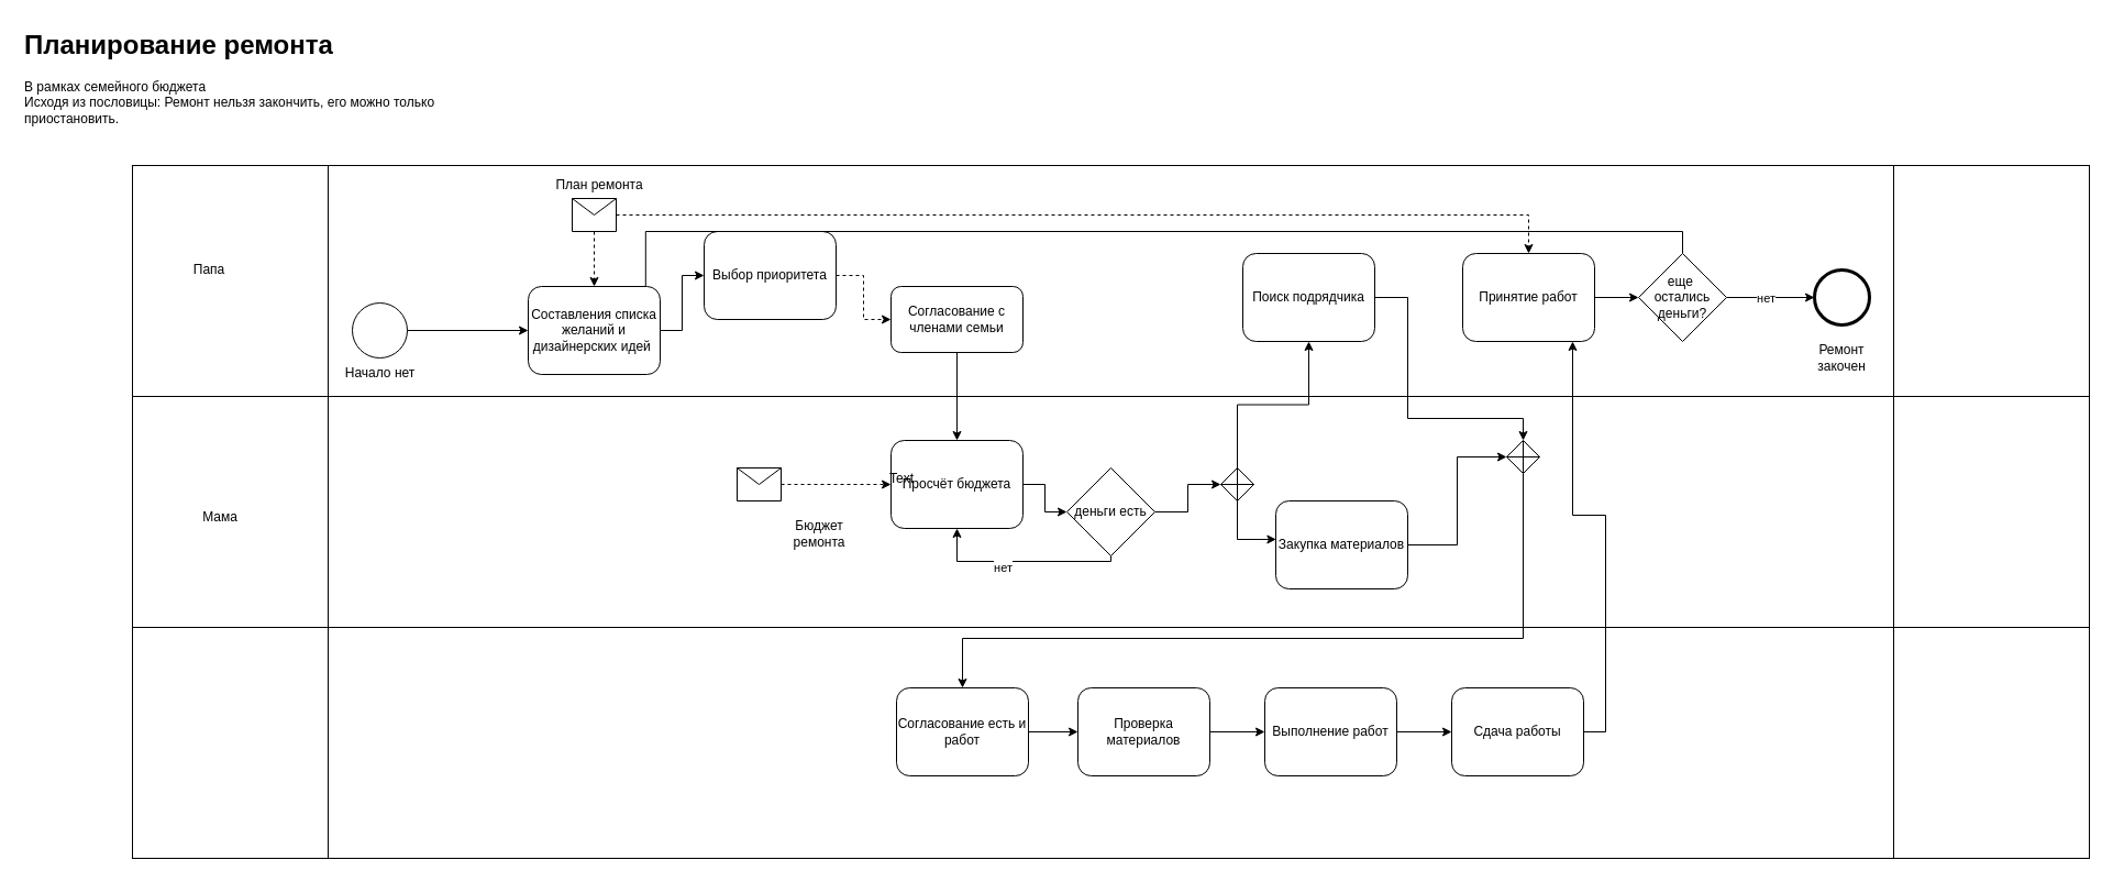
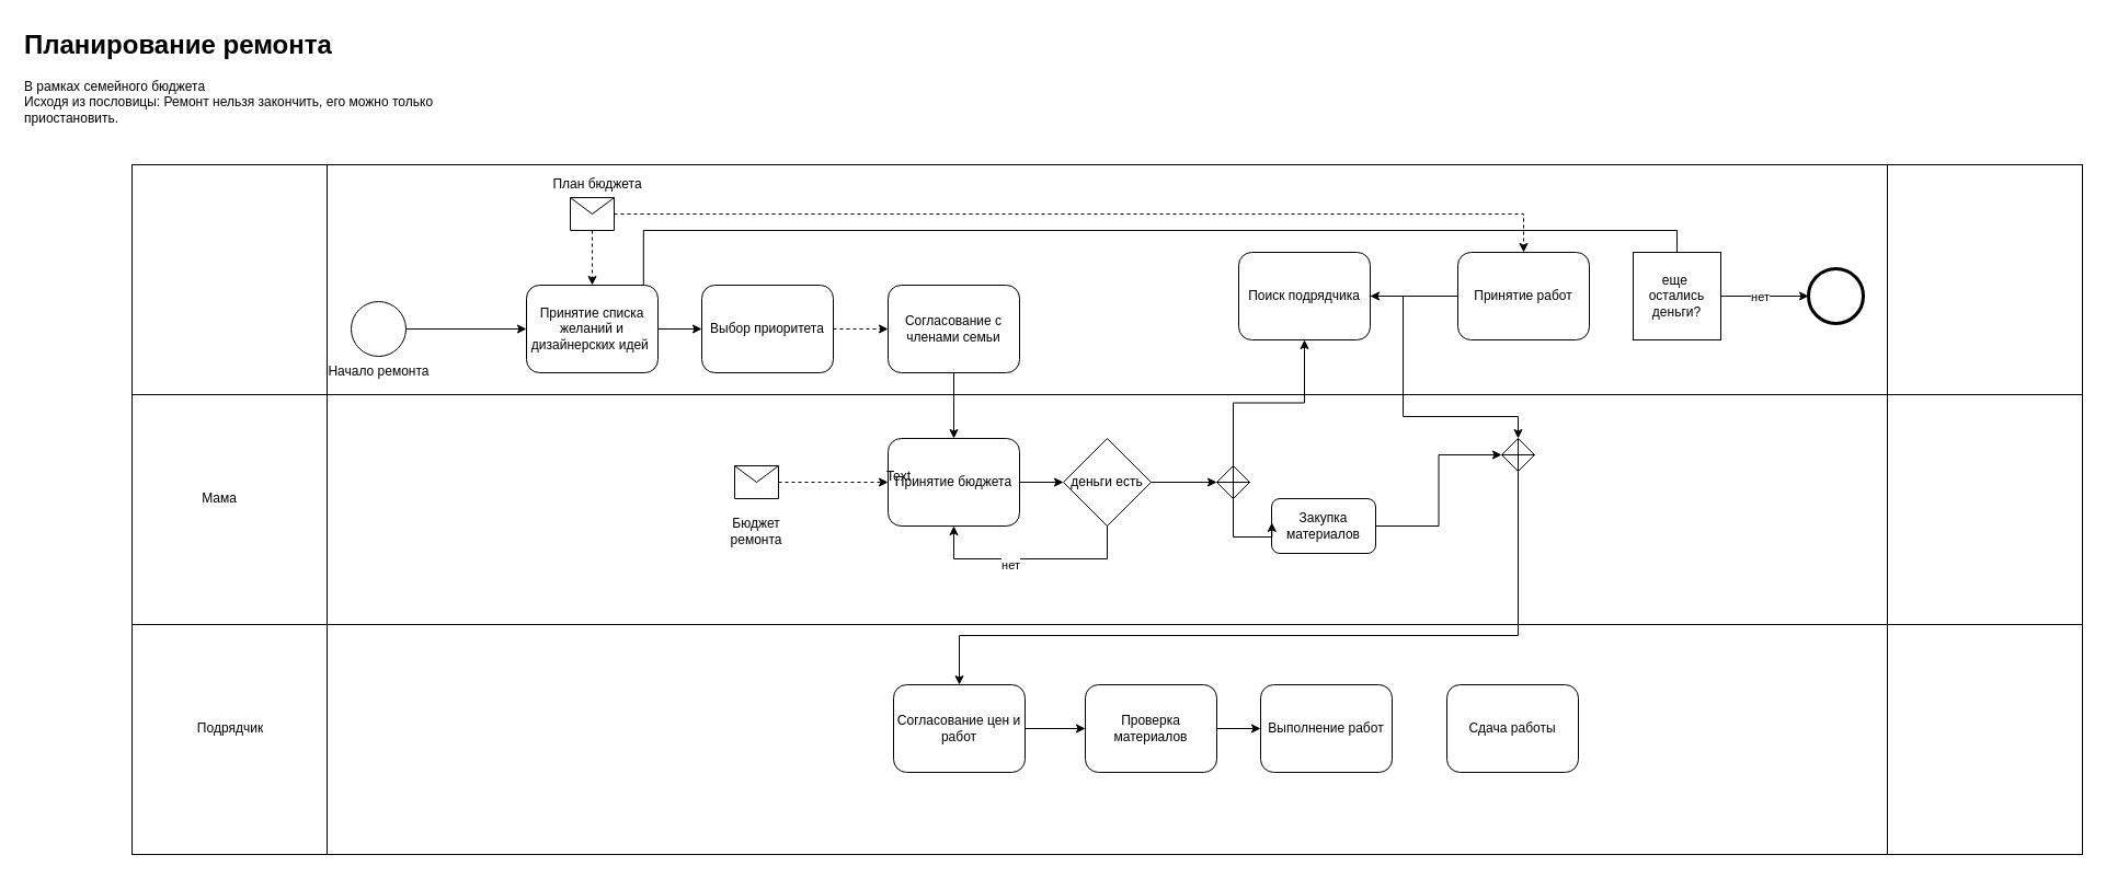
- <mxCell id="18" value="План ремонта&lt;div&gt;&lt;br&gt;&lt;/div&gt;" style="text;html=1;align=center;verticalAlign=middle;whiteSpace=wrap;rounded=0;" vertex="1" parent="1"><mxGeometry x="490" y="160" width="110" height="30" as="geometry" /></mxCell>
+ <mxCell id="18" value="План бюджета&lt;div&gt;&lt;br&gt;&lt;/div&gt;" style="text;html=1;align=center;verticalAlign=middle;whiteSpace=wrap;rounded=0;" vertex="1" parent="1"><mxGeometry x="490" y="160" width="110" height="30" as="geometry" /></mxCell>
- <mxCell id="33" value="Папа" style="text;html=1;align=center;verticalAlign=middle;whiteSpace=wrap;rounded=0;" vertex="1" parent="1"><mxGeometry x="160" y="230" width="60" height="30" as="geometry" /></mxCell>
- <mxCell id="20" value="Выбор приоритета" style="shape=ext;rounded=1;html=1;whiteSpace=wrap;" vertex="1" parent="1"><mxGeometry x="640" y="210" width="120" height="80" as="geometry" /></mxCell>
+ <mxCell id="20" value="Выбор приоритета" style="shape=ext;rounded=1;html=1;whiteSpace=wrap;" vertex="1" parent="1"><mxGeometry x="640" y="260" width="120" height="80" as="geometry" /></mxCell>
- <mxCell id="53" value="" style="edgeStyle=orthogonalEdgeStyle;rounded=0;orthogonalLoop=1;jettySize=auto;html=1;" edge="1" parent="1" source="49" target="54"><mxGeometry relative="1" as="geometry"><mxPoint x="1450" y="270" as="sourcePoint" /><mxPoint x="1650" y="270" as="targetPoint" /></mxGeometry></mxCell>
+ <mxCell id="53" value="" style="edgeStyle=orthogonalEdgeStyle;rounded=0;orthogonalLoop=1;jettySize=auto;html=1;" edge="1" parent="1" source="49" target="24"><mxGeometry relative="1" as="geometry"><mxPoint x="1450" y="270" as="sourcePoint" /><mxPoint x="1650" y="270" as="targetPoint" /></mxGeometry></mxCell>
- <mxCell id="54" value="еще&amp;nbsp; остались деньги?" style="rhombus;whiteSpace=wrap;html=1;" vertex="1" parent="1"><mxGeometry x="1490" y="230" width="80" height="80" as="geometry" /></mxCell>
+ <mxCell id="54" value="еще&amp;nbsp; остались деньги?" style="whiteSpace=wrap;html=1;rounded=0;" vertex="1" parent="1"><mxGeometry x="1490" y="230" width="80" height="80" as="geometry" /></mxCell>
- <mxCell id="8" value="Согласование с членами семьи" style="shape=ext;rounded=1;html=1;whiteSpace=wrap;" parent="1" vertex="1"><mxGeometry x="810" y="260" width="120" height="60" as="geometry" /></mxCell>
+ <mxCell id="8" value="Согласование с членами семьи" style="shape=ext;rounded=1;html=1;whiteSpace=wrap;" parent="1" vertex="1"><mxGeometry x="810" y="260" width="120" height="80" as="geometry" /></mxCell>
- <mxCell id="6" value="Составления списка желаний и дизайнерских идей&amp;nbsp;" style="shape=ext;rounded=1;html=1;whiteSpace=wrap;" parent="1" vertex="1"><mxGeometry x="480" y="260" width="120" height="80" as="geometry" /></mxCell>
+ <mxCell id="6" value="Принятие списка желаний и дизайнерских идей&amp;nbsp;" style="shape=ext;rounded=1;html=1;whiteSpace=wrap;" parent="1" vertex="1"><mxGeometry x="480" y="260" width="120" height="80" as="geometry" /></mxCell>
- <mxCell id="50" value="Ремонт закочен" style="text;html=1;align=center;verticalAlign=middle;whiteSpace=wrap;rounded=0;" vertex="1" parent="1"><mxGeometry x="1645" y="310" width="60" height="30" as="geometry" /></mxCell>
- <mxCell id="5" value="Начало нет" style="shape=mxgraph.bpmn.shape;html=1;verticalLabelPosition=bottom;labelBackgroundColor=#ffffff;verticalAlign=top;perimeter=ellipsePerimeter;outline=standard;symbol=general;" parent="1" vertex="1"><mxGeometry x="320" y="275" width="50" height="50" as="geometry" /></mxCell>
+ <mxCell id="5" value="Начало ремонта" style="shape=mxgraph.bpmn.shape;html=1;verticalLabelPosition=bottom;labelBackgroundColor=#ffffff;verticalAlign=top;perimeter=ellipsePerimeter;outline=standard;symbol=general;" parent="1" vertex="1"><mxGeometry x="320" y="275" width="50" height="50" as="geometry" /></mxCell>
- <mxCell id="17" value="Просчёт бюджета" style="shape=ext;rounded=1;html=1;whiteSpace=wrap;" vertex="1" parent="1"><mxGeometry x="810" y="400" width="120" height="80" as="geometry" /></mxCell>
+ <mxCell id="17" value="Принятие бюджета" style="shape=ext;rounded=1;html=1;whiteSpace=wrap;" vertex="1" parent="1"><mxGeometry x="810" y="400" width="120" height="80" as="geometry" /></mxCell>
- <mxCell id="22" value="деньги есть" style="rhombus;whiteSpace=wrap;html=1;" vertex="1" parent="1"><mxGeometry x="970" y="425" width="80" height="80" as="geometry" /></mxCell>
+ <mxCell id="22" value="деньги есть" style="rhombus;whiteSpace=wrap;html=1;" vertex="1" parent="1"><mxGeometry x="970" y="400" width="80" height="80" as="geometry" /></mxCell>
- <mxCell id="32" value="Мама" style="text;html=1;align=center;verticalAlign=middle;whiteSpace=wrap;rounded=0;" vertex="1" parent="1"><mxGeometry x="170" y="455" width="60" height="30" as="geometry" /></mxCell>
+ <mxCell id="32" value="Мама" style="text;html=1;align=center;verticalAlign=middle;whiteSpace=wrap;rounded=0;" vertex="1" parent="1"><mxGeometry x="170" y="440" width="60" height="30" as="geometry" /></mxCell>
- <mxCell id="59" value="Бюджет ремонта" style="text;html=1;align=center;verticalAlign=middle;whiteSpace=wrap;rounded=0;" vertex="1" parent="1"><mxGeometry x="715" y="470" width="60" height="30" as="geometry" /></mxCell>
+ <mxCell id="59" value="Бюджет ремонта" style="text;html=1;align=center;verticalAlign=middle;whiteSpace=wrap;rounded=0;" vertex="1" parent="1"><mxGeometry x="660" y="470" width="60" height="30" as="geometry" /></mxCell>
- <mxCell id="41" style="edgeStyle=orthogonalEdgeStyle;rounded=0;orthogonalLoop=1;jettySize=auto;html=1;exitX=1;exitY=0.5;exitDx=0;exitDy=0;" edge="1" parent="1" source="42" target="49"><mxGeometry relative="1" as="geometry"><Array as="points"><mxPoint x="1460" y="665" /><mxPoint x="1460" y="468" /><mxPoint x="1430" y="468" /></Array></mxGeometry></mxCell>
- <mxCell id="26" value="Закупка материалов" style="shape=ext;rounded=1;html=1;whiteSpace=wrap;" vertex="1" parent="1"><mxGeometry x="1160" y="455" width="120" height="80" as="geometry" /></mxCell>
+ <mxCell id="26" value="Закупка материалов" style="shape=ext;rounded=1;html=1;whiteSpace=wrap;" vertex="1" parent="1"><mxGeometry x="1160" y="455" width="95" height="50" as="geometry" /></mxCell>
+ <mxCell id="34" value="Подрядчик" style="text;html=1;align=center;verticalAlign=middle;whiteSpace=wrap;rounded=0;" vertex="1" parent="1"><mxGeometry x="180" y="650" width="60" height="30" as="geometry" /></mxCell>
- <mxCell id="38" value="Согласование есть и работ" style="shape=ext;rounded=1;html=1;whiteSpace=wrap;" vertex="1" parent="1"><mxGeometry x="815" y="625" width="120" height="80" as="geometry" /></mxCell>
+ <mxCell id="38" value="Согласование цен и работ" style="shape=ext;rounded=1;html=1;whiteSpace=wrap;" vertex="1" parent="1"><mxGeometry x="815" y="625" width="120" height="80" as="geometry" /></mxCell>
- <mxCell id="36" value="Проверка материалов" style="shape=ext;rounded=1;html=1;whiteSpace=wrap;" vertex="1" parent="1"><mxGeometry x="980" y="625" width="120" height="80" as="geometry" /></mxCell>
+ <mxCell id="36" value="Проверка материалов" style="shape=ext;rounded=1;html=1;whiteSpace=wrap;" vertex="1" parent="1"><mxGeometry x="990" y="625" width="120" height="80" as="geometry" /></mxCell>
- <mxCell id="39" value="" style="edgeStyle=orthogonalEdgeStyle;rounded=0;orthogonalLoop=1;jettySize=auto;html=1;" edge="1" parent="1" source="40" target="42"><mxGeometry relative="1" as="geometry" /></mxCell>
